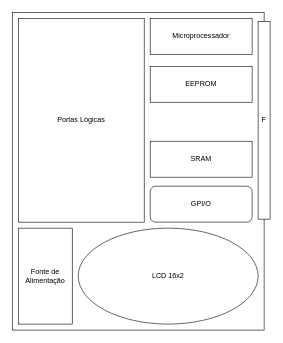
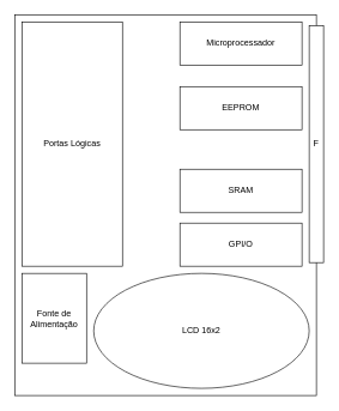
- <mxCell id="5" value="EEPROM" style="rounded=0;whiteSpace=wrap;html=1;" vertex="1" parent="1"><mxGeometry x="250" y="110" width="170" height="60" as="geometry" /></mxCell>
+ <mxCell id="5" value="EEPROM" style="rounded=0;whiteSpace=wrap;html=1;" vertex="1" parent="1"><mxGeometry x="250" y="120" width="170" height="60" as="geometry" /></mxCell>
- <mxCell id="3" value="Portas Lógicas" style="rounded=0;whiteSpace=wrap;html=1;" vertex="1" parent="1"><mxGeometry x="30" y="30" width="210" height="340" as="geometry" /></mxCell>
+ <mxCell id="3" value="Portas Lógicas" style="rounded=0;whiteSpace=wrap;html=1;" vertex="1" parent="1"><mxGeometry x="30" y="30" width="140" height="340" as="geometry" /></mxCell>
- <mxCell id="7" value="GPI/O" style="whiteSpace=wrap;html=1;rounded=1;" vertex="1" parent="1"><mxGeometry x="250" y="310" width="170" height="60" as="geometry" /></mxCell>
+ <mxCell id="7" value="GPI/O" style="rounded=0;whiteSpace=wrap;html=1;" vertex="1" parent="1"><mxGeometry x="250" y="310" width="170" height="60" as="geometry" /></mxCell>
- <mxCell id="9" value="Fonte de&lt;br&gt;Alimentação" style="rounded=0;whiteSpace=wrap;html=1;" vertex="1" parent="1"><mxGeometry x="30" y="380" width="90" height="160" as="geometry" /></mxCell>
+ <mxCell id="9" value="Fonte de&lt;br&gt;Alimentação" style="rounded=0;whiteSpace=wrap;html=1;" vertex="1" parent="1"><mxGeometry x="30" y="380" width="90" height="125" as="geometry" /></mxCell>
